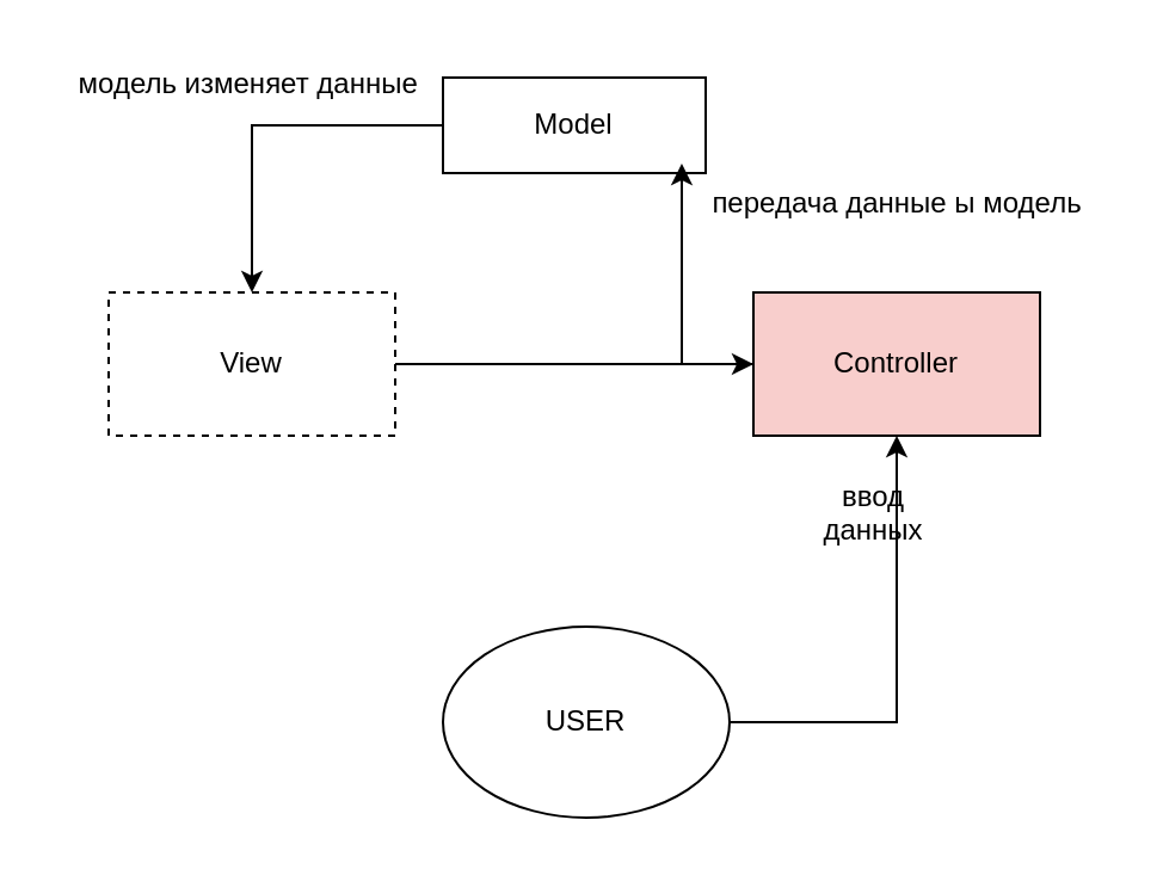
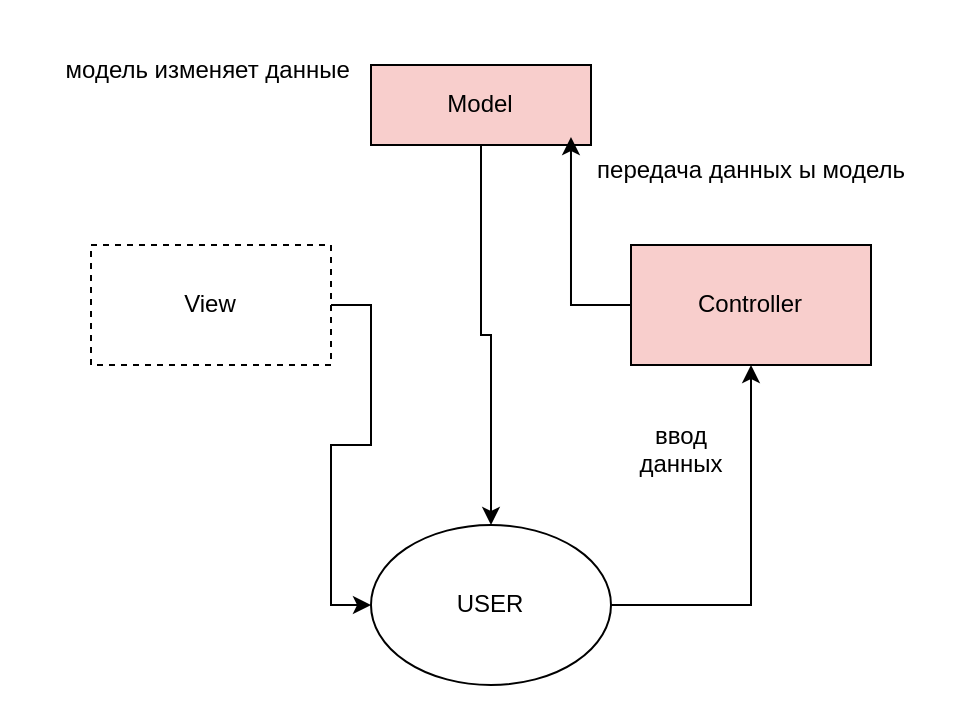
- <mxCell id="2" style="edgeStyle=orthogonalEdgeStyle;rounded=0;orthogonalLoop=1;jettySize=auto;html=1;entryX=0.5;entryY=0;entryDx=0;entryDy=0;" edge="1" parent="1" source="3" target="5"><mxGeometry relative="1" as="geometry" /></mxCell>
+ <mxCell id="2" style="edgeStyle=orthogonalEdgeStyle;rounded=0;orthogonalLoop=1;jettySize=auto;html=1;" edge="1" parent="1" source="3" target="8"><mxGeometry relative="1" as="geometry" /></mxCell>
- <mxCell id="3" value="Model" style="rounded=0;whiteSpace=wrap;html=1;" vertex="1" parent="1"><mxGeometry x="185" y="32" width="110" height="40" as="geometry" /></mxCell>
+ <mxCell id="3" value="Model" style="rounded=0;whiteSpace=wrap;html=1;fillColor=#f8cecc;" vertex="1" parent="1"><mxGeometry x="185" y="32" width="110" height="40" as="geometry" /></mxCell>
- <mxCell id="11" value="передача данные ы модель&lt;div&gt;&lt;br&gt;&lt;/div&gt;" style="text;html=1;align=center;verticalAlign=middle;resizable=0;points=[];autosize=1;strokeColor=none;fillColor=none;" vertex="1" parent="1"><mxGeometry x="285" y="72" width="180" height="40" as="geometry" /></mxCell>
+ <mxCell id="11" value="передача данных ы модель&lt;div&gt;&lt;br&gt;&lt;/div&gt;" style="text;html=1;align=center;verticalAlign=middle;resizable=0;points=[];autosize=1;strokeColor=none;fillColor=none;" vertex="1" parent="1"><mxGeometry x="285" y="72" width="180" height="40" as="geometry" /></mxCell>
- <mxCell id="4" style="edgeStyle=orthogonalEdgeStyle;rounded=0;orthogonalLoop=1;jettySize=auto;html=1;" edge="1" parent="1" source="5" target="6"><mxGeometry relative="1" as="geometry" /></mxCell>
+ <mxCell id="4" style="edgeStyle=orthogonalEdgeStyle;rounded=0;orthogonalLoop=1;jettySize=auto;html=1;entryX=0;entryY=0.5;entryDx=0;entryDy=0;" edge="1" parent="1" source="5" target="8"><mxGeometry relative="1" as="geometry" /></mxCell>
- <mxCell id="10" value="ввод&lt;div&gt;данных&lt;/div&gt;&lt;div&gt;&lt;br&gt;&lt;/div&gt;" style="text;html=1;align=center;verticalAlign=middle;resizable=0;points=[];autosize=1;strokeColor=none;fillColor=none;" vertex="1" parent="1"><mxGeometry x="330" y="192" width="70" height="60" as="geometry" /></mxCell>
+ <mxCell id="10" value="ввод&lt;div&gt;данных&lt;/div&gt;&lt;div&gt;&lt;br&gt;&lt;/div&gt;" style="text;html=1;align=center;verticalAlign=middle;resizable=0;points=[];autosize=1;strokeColor=none;fillColor=none;" vertex="1" parent="1"><mxGeometry x="305" y="202" width="70" height="60" as="geometry" /></mxCell>
